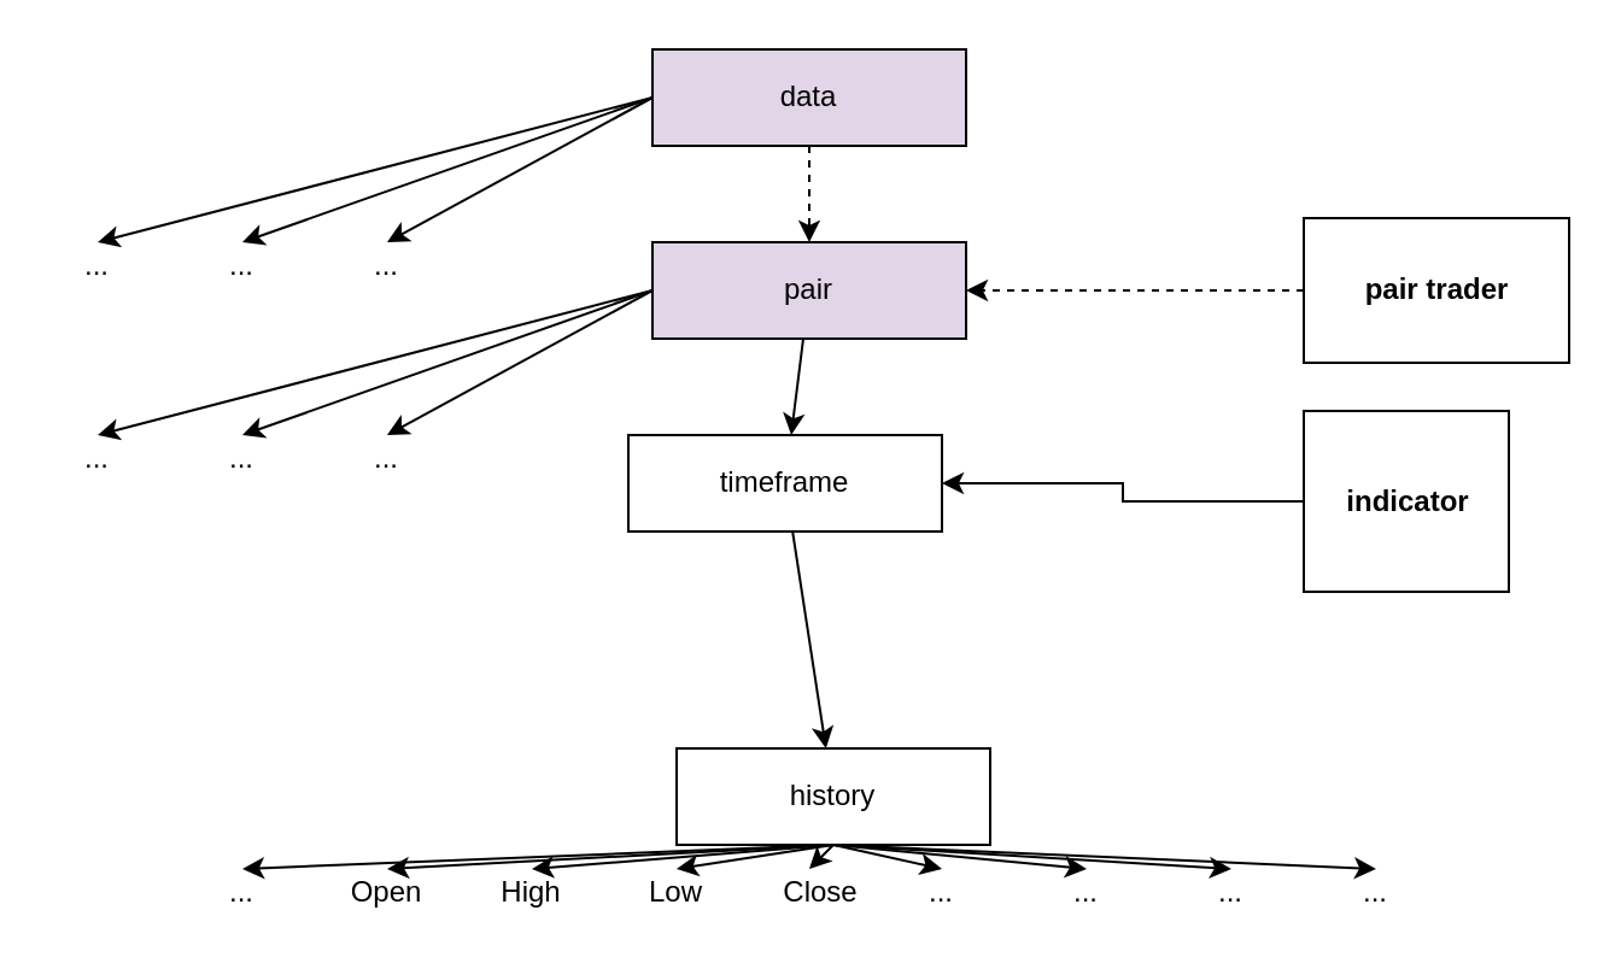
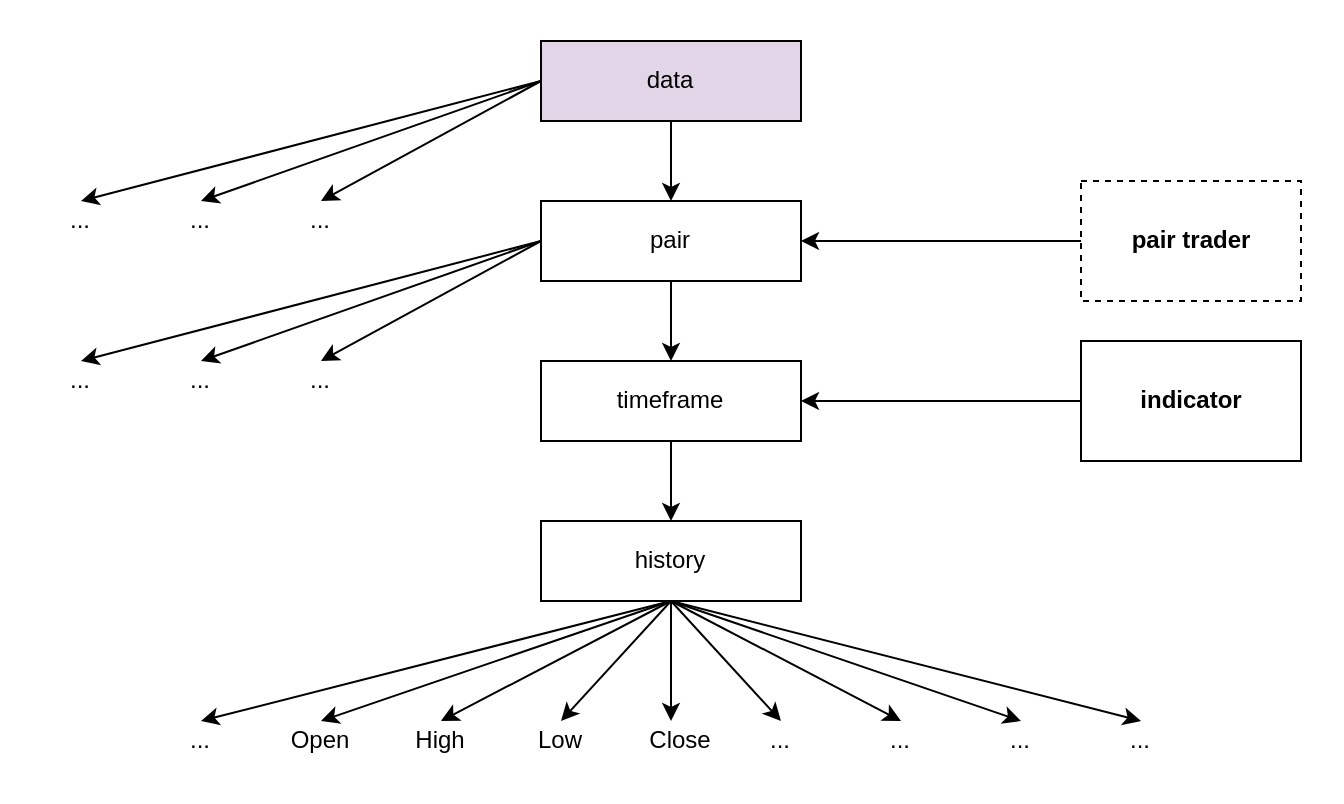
- <mxCell id="13" value="" style="endArrow=classic;html=1;dashed=1;" edge="1" parent="1" source="2" target="3"><mxGeometry width="50" height="50" relative="1" as="geometry"><mxPoint x="334.66" y="60" as="sourcePoint" /><mxPoint x="334.66" y="100" as="targetPoint" /></mxGeometry></mxCell>
+ <mxCell id="13" value="" style="endArrow=classic;html=1;" edge="1" parent="1" source="2" target="3"><mxGeometry width="50" height="50" relative="1" as="geometry"><mxPoint x="334.66" y="60" as="sourcePoint" /><mxPoint x="334.66" y="100" as="targetPoint" /></mxGeometry></mxCell>
- <mxCell id="3" value="pair" style="rounded=0;whiteSpace=wrap;html=1;fillColor=#e1d5e7;" parent="1" vertex="1"><mxGeometry x="270" y="100" width="130" height="40" as="geometry" /></mxCell>
+ <mxCell id="3" value="pair" style="rounded=0;whiteSpace=wrap;html=1;" parent="1" vertex="1"><mxGeometry x="270" y="100" width="130" height="40" as="geometry" /></mxCell>
- <mxCell id="8" style="edgeStyle=orthogonalEdgeStyle;rounded=0;orthogonalLoop=1;jettySize=auto;html=1;entryX=1;entryY=0.5;entryDx=0;entryDy=0;dashed=1;" parent="1" source="9" target="3" edge="1"><mxGeometry relative="1" as="geometry" /></mxCell>
+ <mxCell id="8" style="edgeStyle=orthogonalEdgeStyle;rounded=0;orthogonalLoop=1;jettySize=auto;html=1;entryX=1;entryY=0.5;entryDx=0;entryDy=0;" parent="1" source="9" target="3" edge="1"><mxGeometry relative="1" as="geometry" /></mxCell>
- <mxCell id="9" value="&lt;b&gt;pair trader&lt;/b&gt;" style="html=1;" parent="1" vertex="1"><mxGeometry x="540" y="90" width="110" height="60" as="geometry" /></mxCell>
+ <mxCell id="9" value="&lt;b&gt;pair trader&lt;/b&gt;" style="html=1;dashed=1;" parent="1" vertex="1"><mxGeometry x="540" y="90" width="110" height="60" as="geometry" /></mxCell>
- <mxCell id="4" value="timeframe" style="rounded=0;whiteSpace=wrap;html=1;" parent="1" vertex="1"><mxGeometry x="260" y="180" width="130" height="40" as="geometry" /></mxCell>
+ <mxCell id="4" value="timeframe" style="rounded=0;whiteSpace=wrap;html=1;" parent="1" vertex="1"><mxGeometry x="270" y="180" width="130" height="40" as="geometry" /></mxCell>
- <mxCell id="7" value="&lt;b&gt;indicator&lt;/b&gt;" style="html=1;" parent="1" vertex="1"><mxGeometry x="540" y="170" width="85" height="75" as="geometry" /></mxCell>
+ <mxCell id="7" value="&lt;b&gt;indicator&lt;/b&gt;" style="html=1;" parent="1" vertex="1"><mxGeometry x="540" y="170" width="110" height="60" as="geometry" /></mxCell>
- <mxCell id="5" value="history" style="rounded=0;whiteSpace=wrap;html=1;" parent="1" vertex="1"><mxGeometry x="280" y="310" width="130" height="40" as="geometry" /></mxCell>
+ <mxCell id="5" value="history" style="rounded=0;whiteSpace=wrap;html=1;" parent="1" vertex="1"><mxGeometry x="270" y="260" width="130" height="40" as="geometry" /></mxCell>
